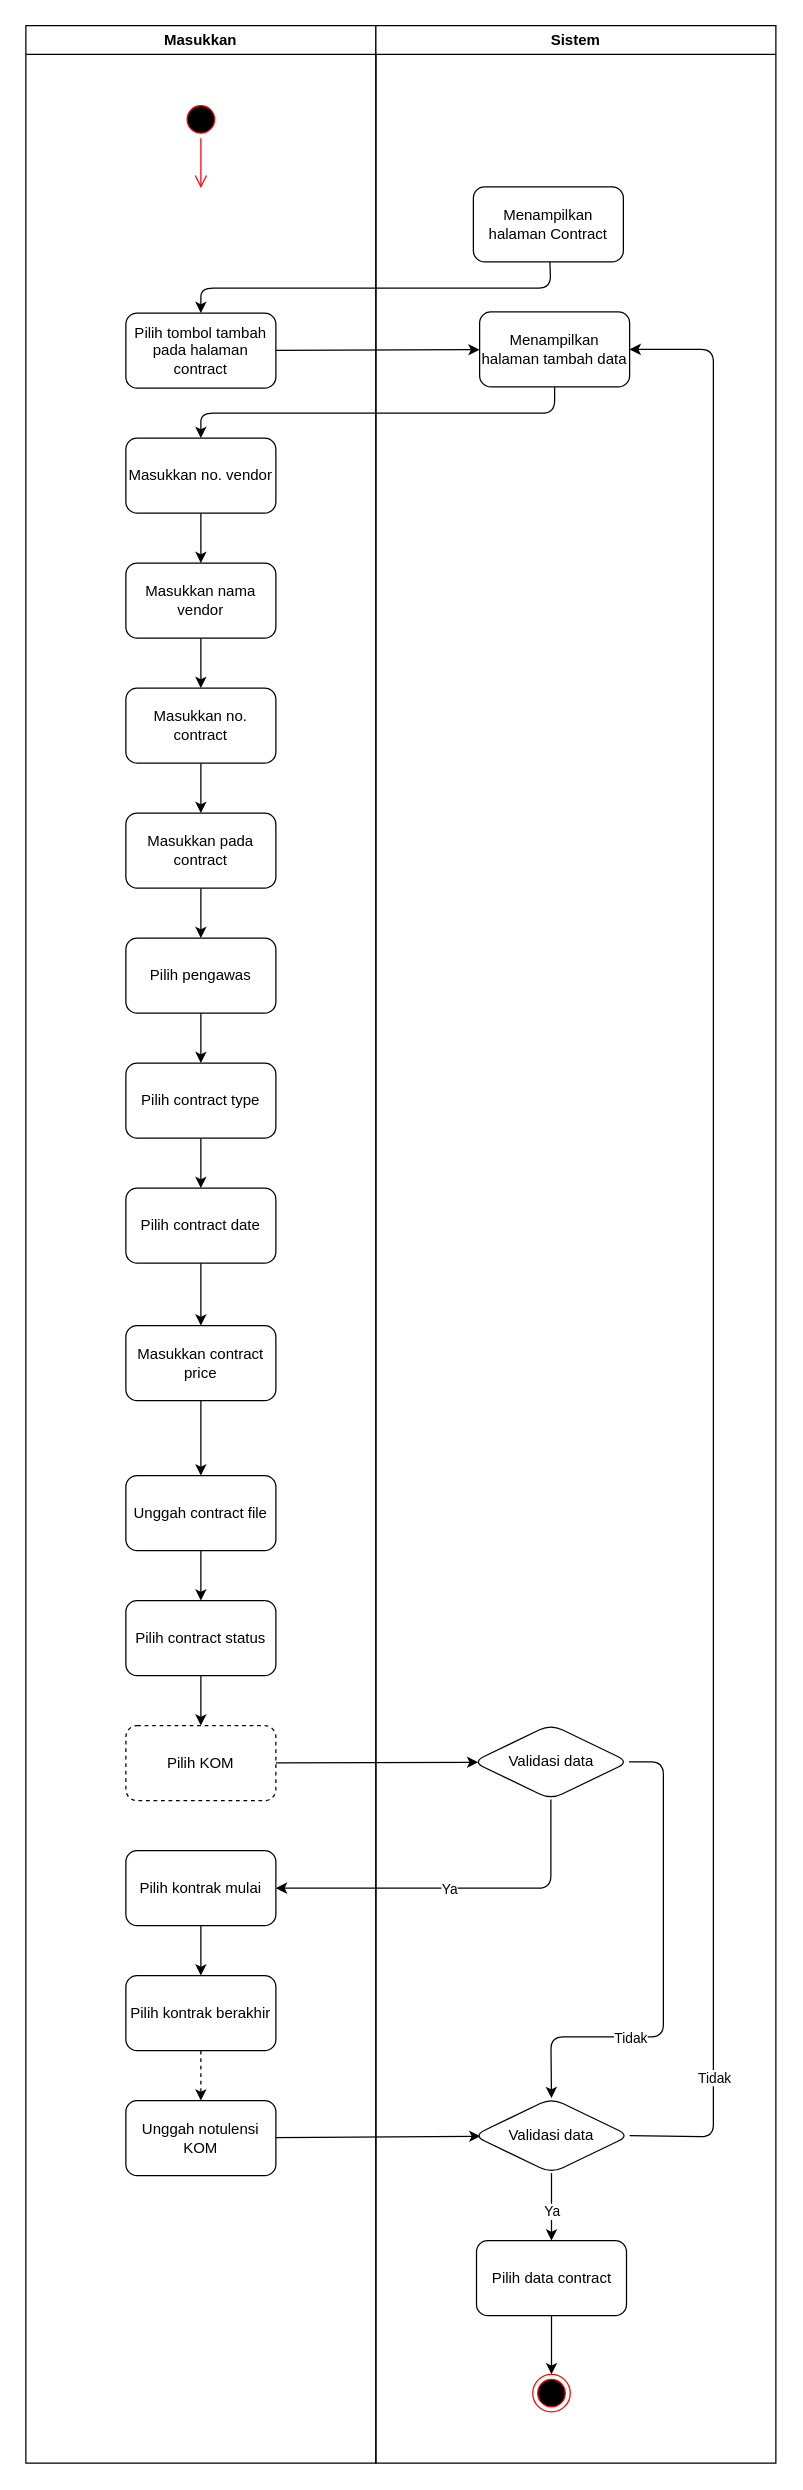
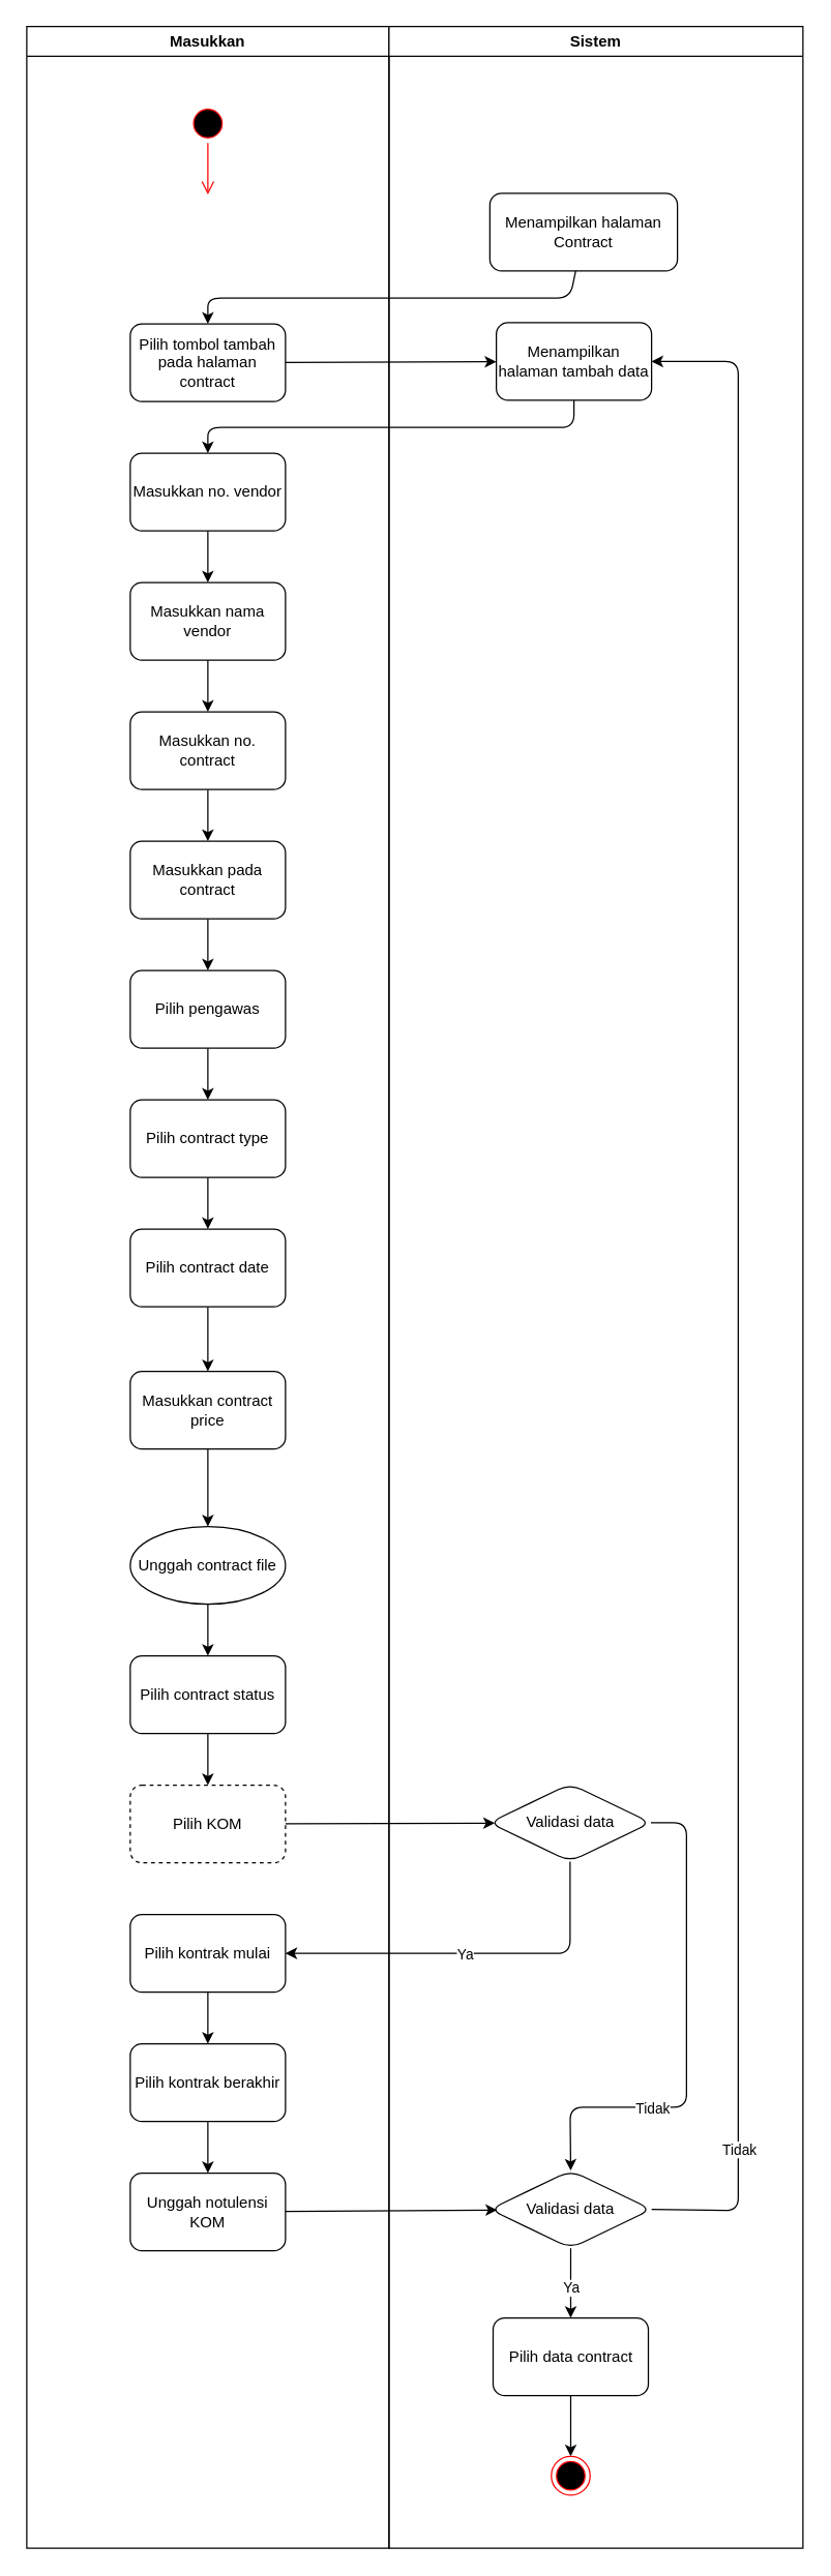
- <mxCell id="22" value="Menampilkan halaman Contract" style="rounded=1;whiteSpace=wrap;html=1;" parent="21" vertex="1"><mxGeometry x="78" y="129" width="120" height="60" as="geometry" /></mxCell>
+ <mxCell id="22" value="Menampilkan halaman Contract" style="rounded=1;whiteSpace=wrap;html=1;" parent="21" vertex="1"><mxGeometry x="78" y="129" width="145" height="60" as="geometry" /></mxCell>
- <mxCell id="37" value="Unggah contract file" style="rounded=1;whiteSpace=wrap;html=1;" parent="1" vertex="1"><mxGeometry x="100" y="1180" width="120" height="60" as="geometry" /></mxCell>
+ <mxCell id="37" value="Unggah contract file" style="ellipse;whiteSpace=wrap;html=1;" parent="1" vertex="1"><mxGeometry x="100" y="1180" width="120" height="60" as="geometry" /></mxCell>
- <mxCell id="44" value="" style="edgeStyle=none;html=1;dashed=1;" parent="1" source="45" target="46" edge="1"><mxGeometry relative="1" as="geometry" /></mxCell>
+ <mxCell id="44" value="" style="edgeStyle=none;html=1;" parent="1" source="45" target="46" edge="1"><mxGeometry relative="1" as="geometry" /></mxCell>
